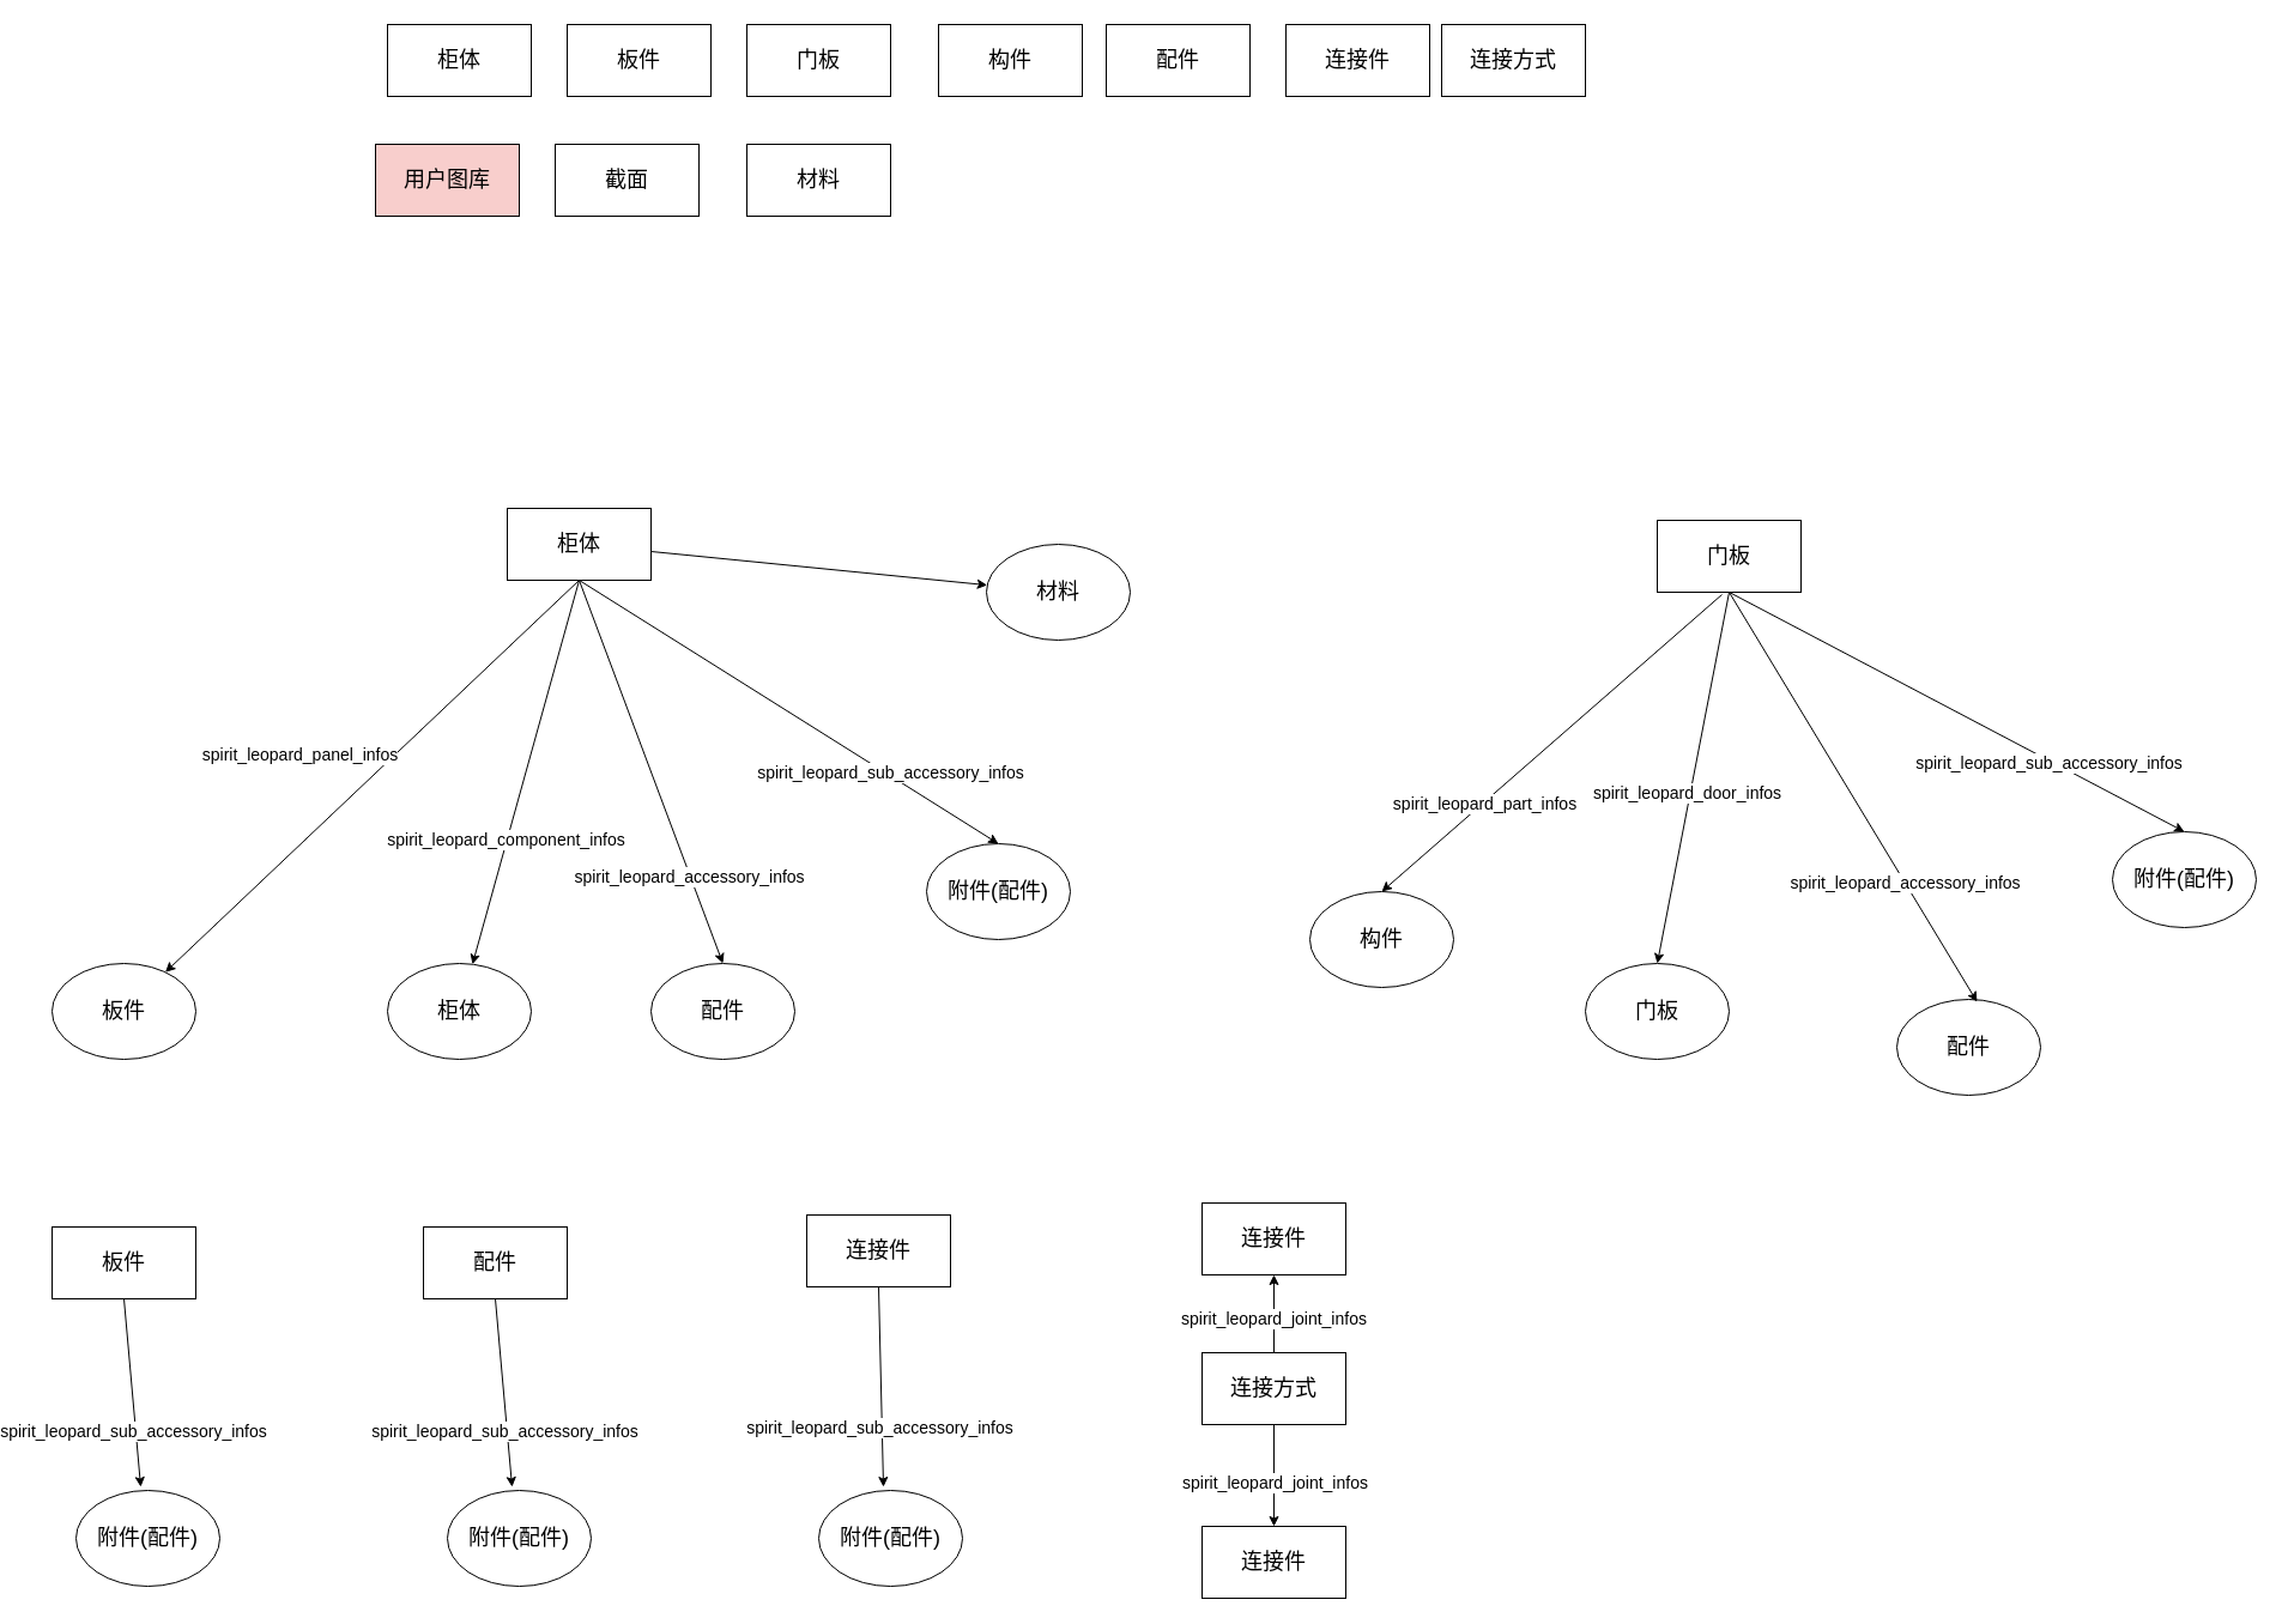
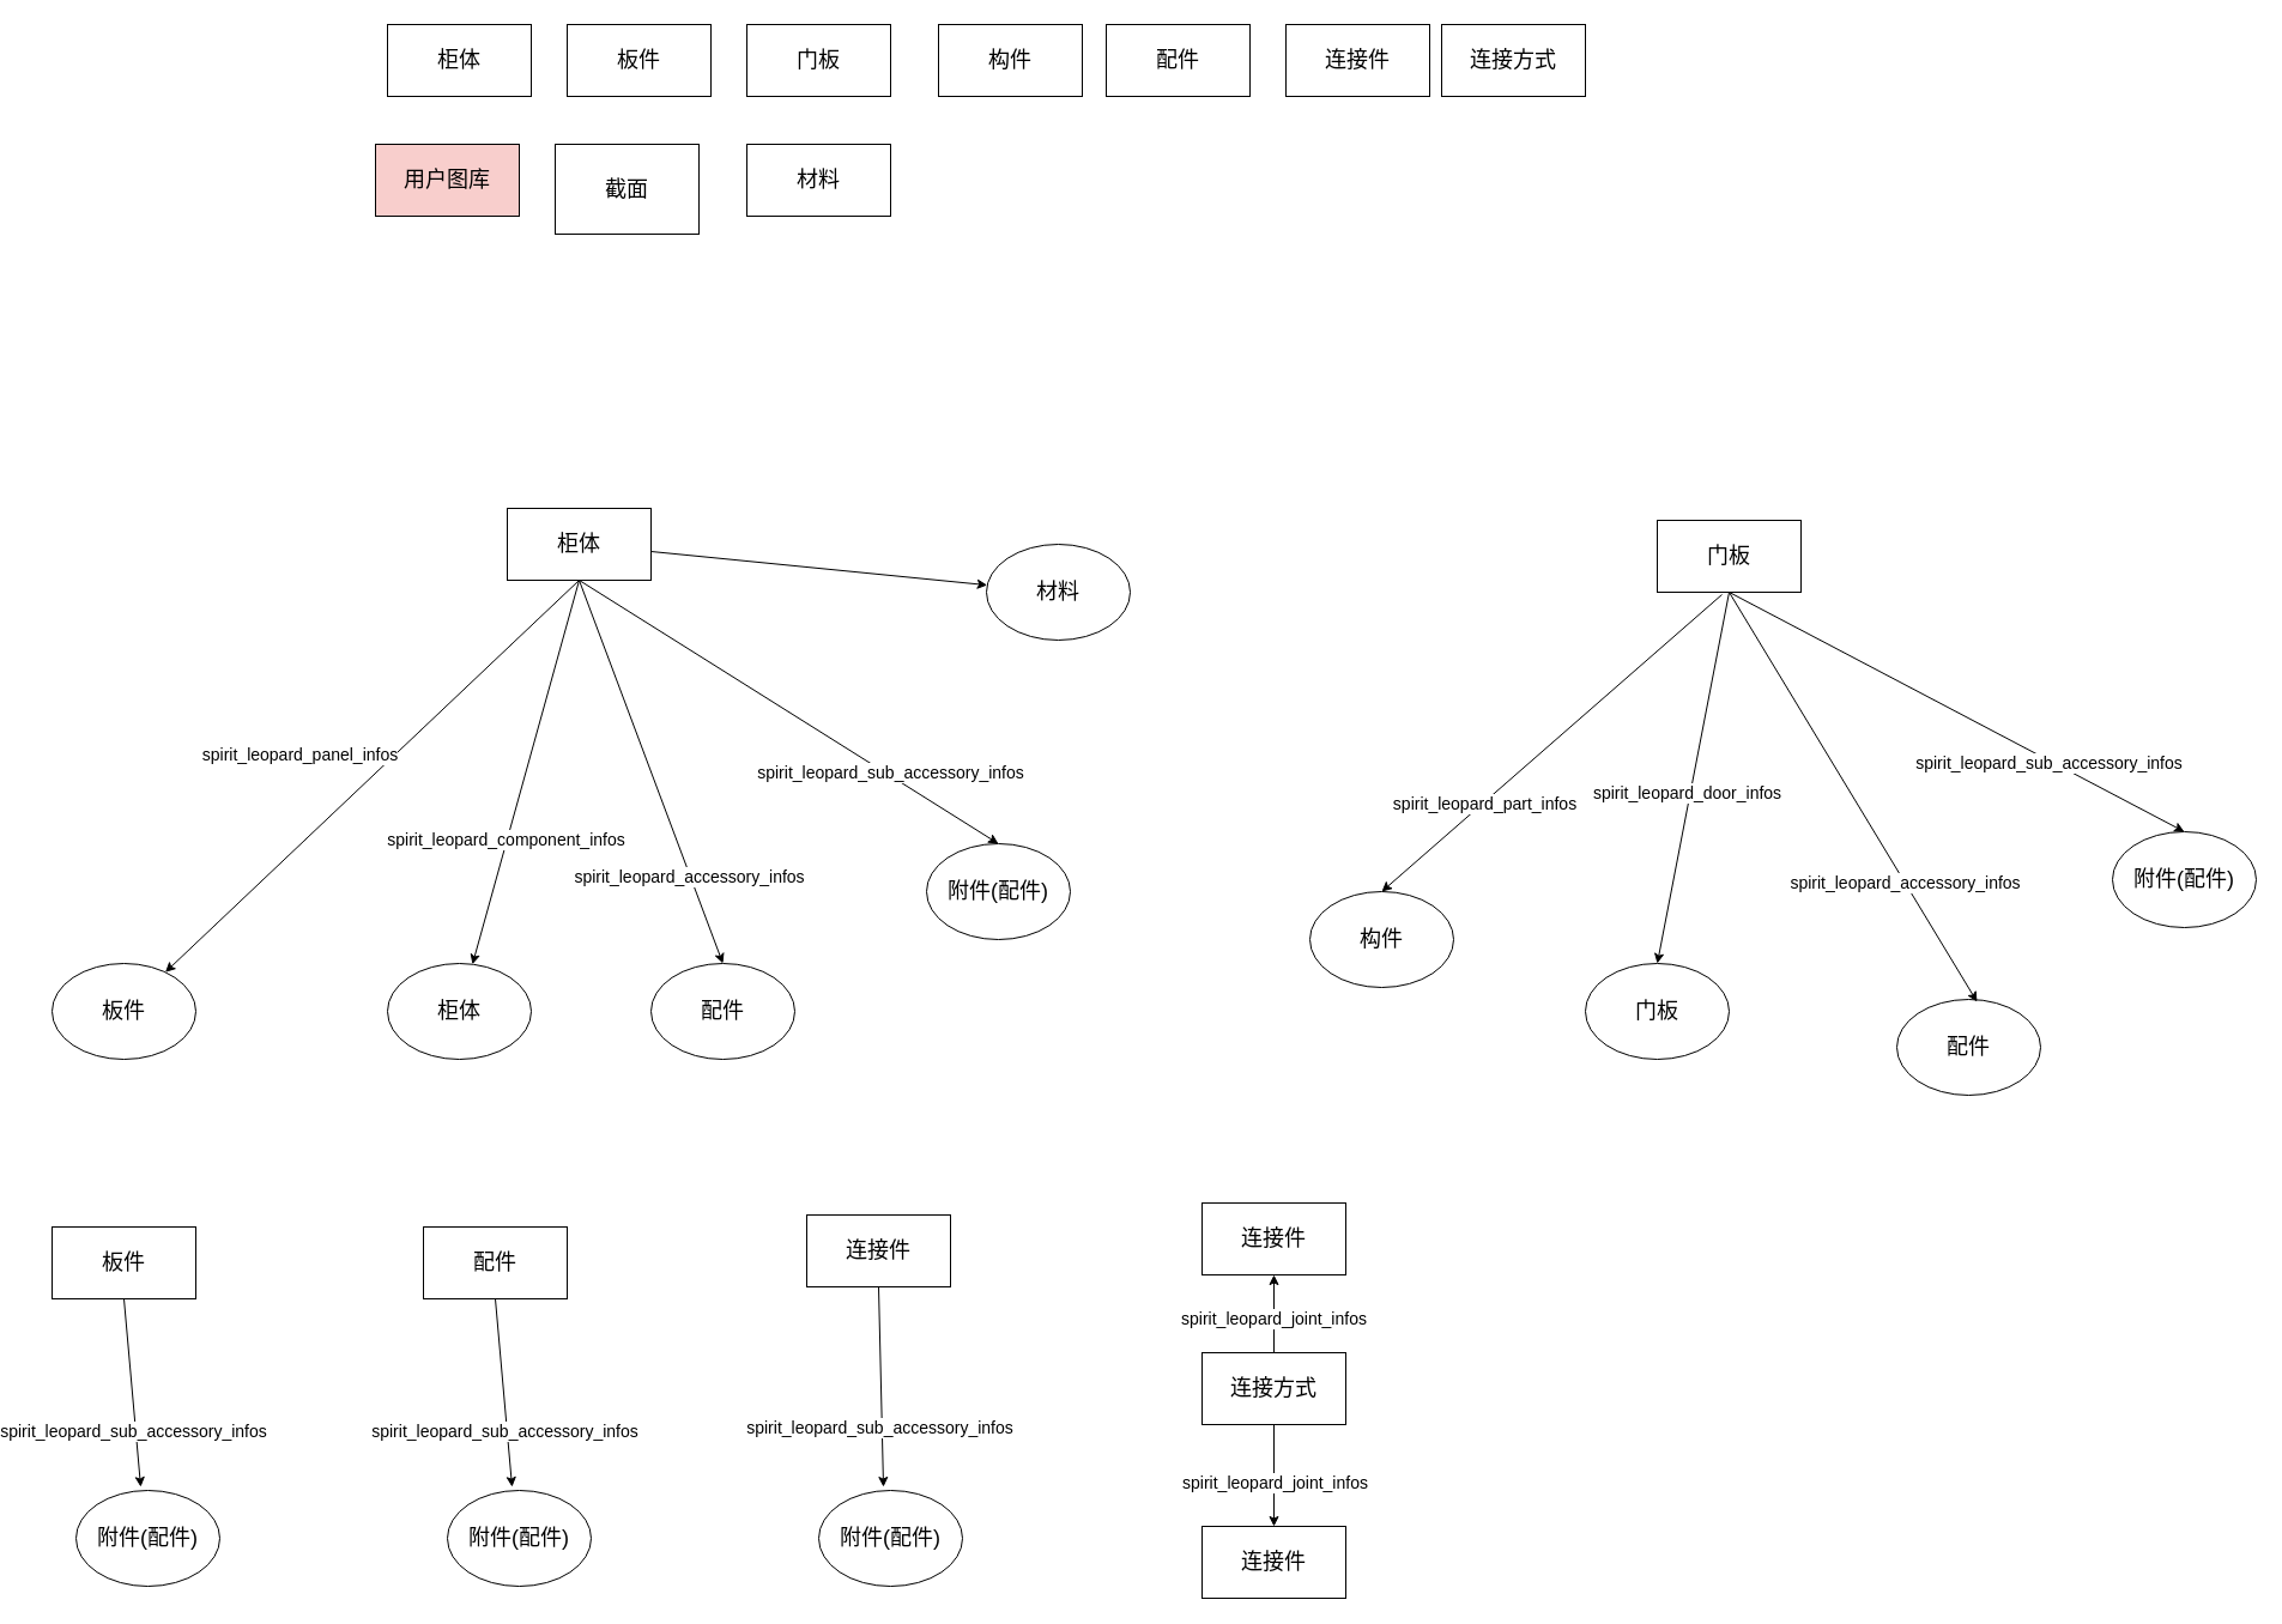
- <mxCell id="4" value="截面" style="rounded=0;whiteSpace=wrap;html=1;fontSize=18;" vertex="1" parent="1"><mxGeometry x="440" y="120" width="120" height="60" as="geometry" /></mxCell>
+ <mxCell id="4" value="截面" style="rounded=0;whiteSpace=wrap;html=1;fontSize=18;" vertex="1" parent="1"><mxGeometry x="440" y="120" width="120" height="75" as="geometry" /></mxCell>
